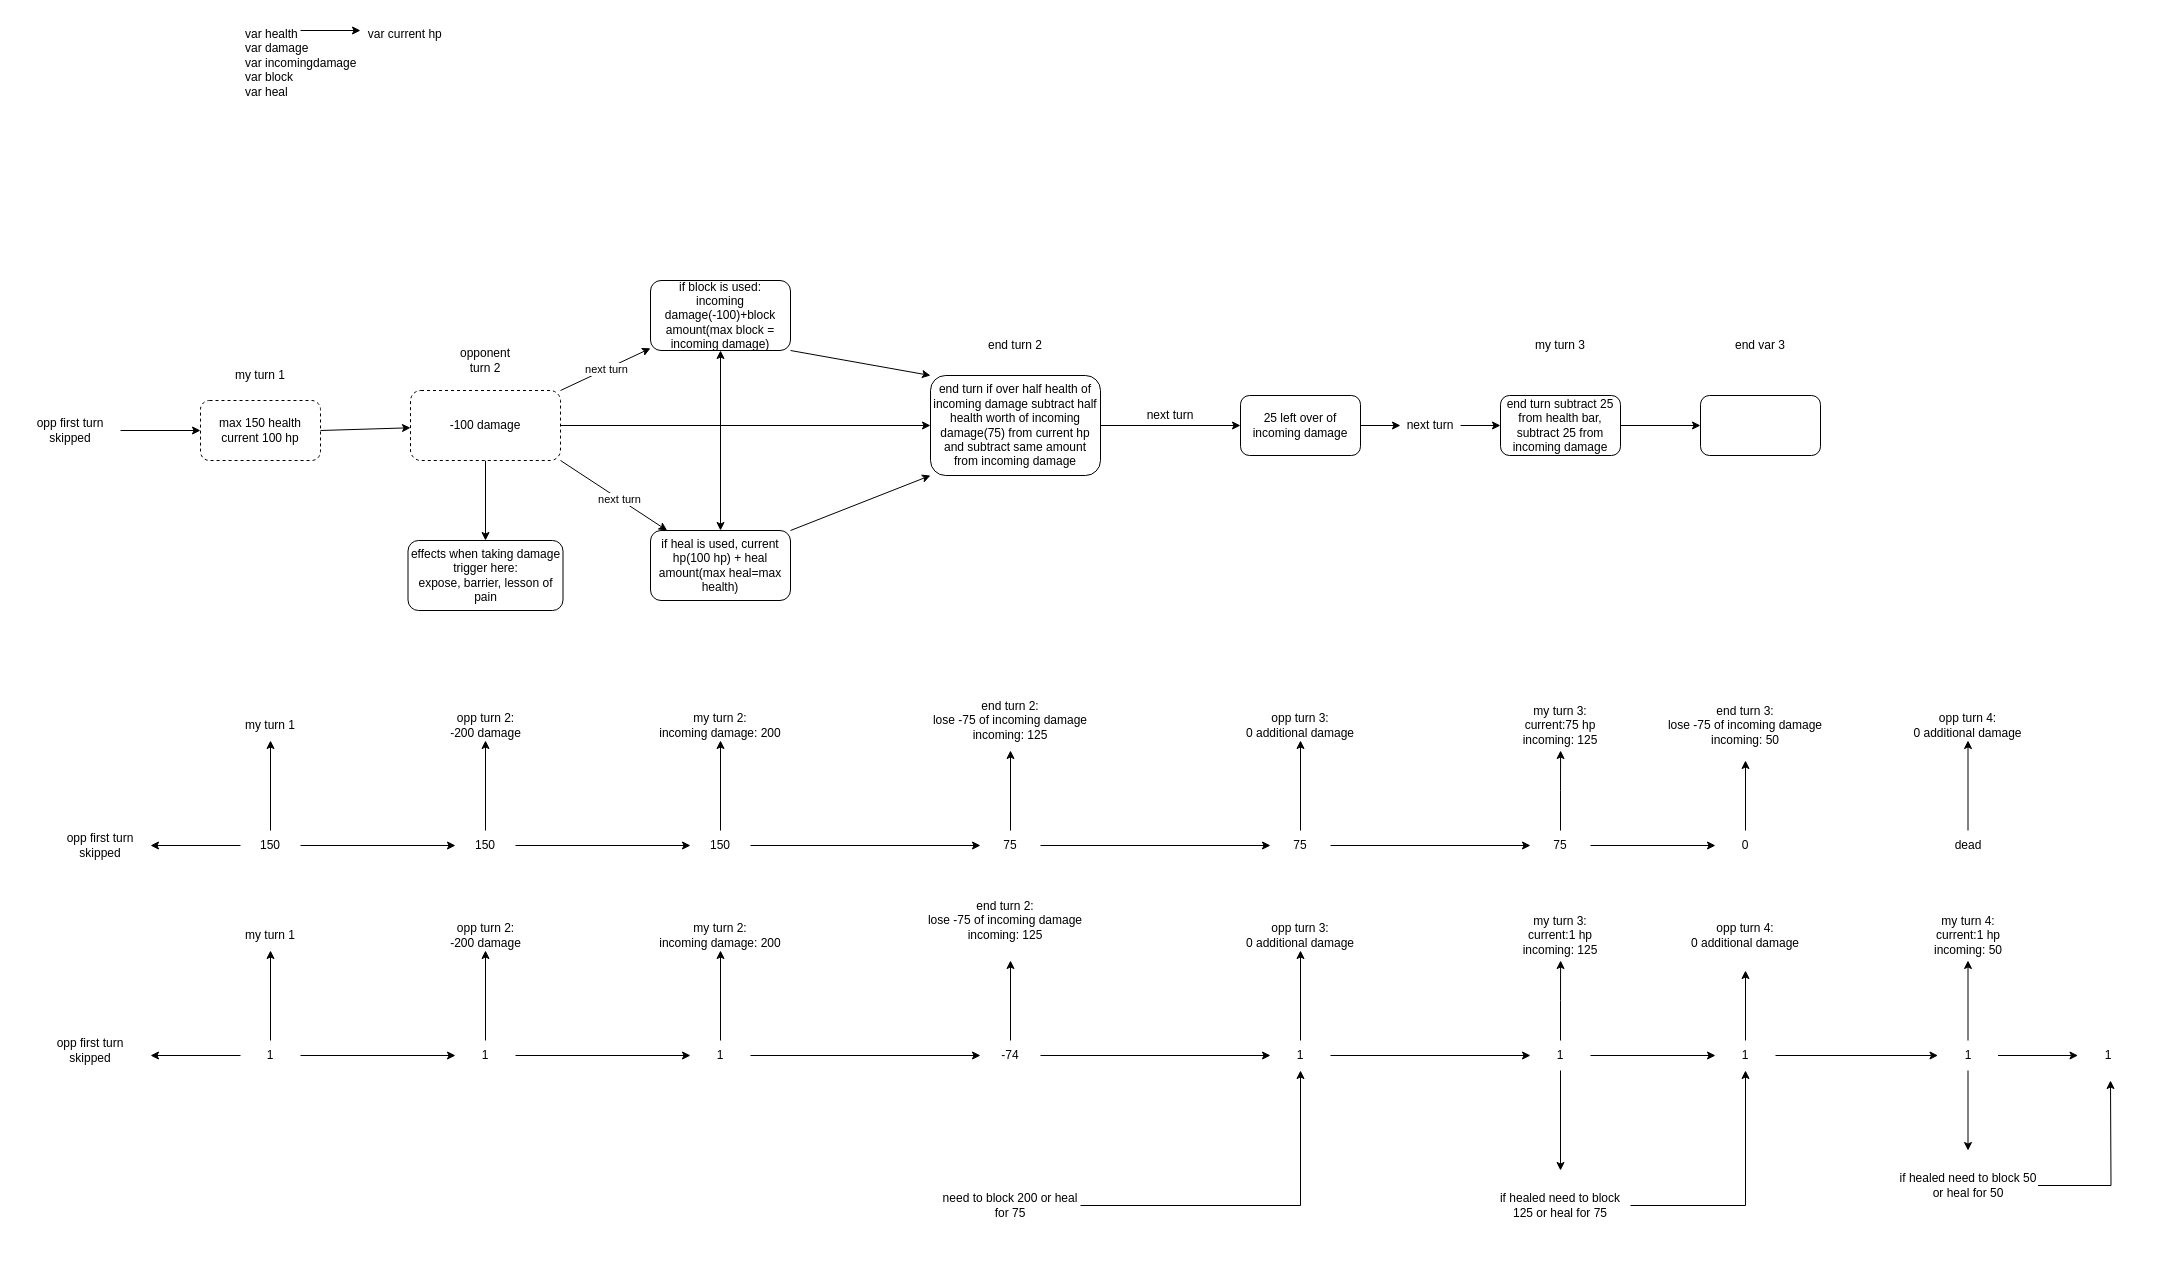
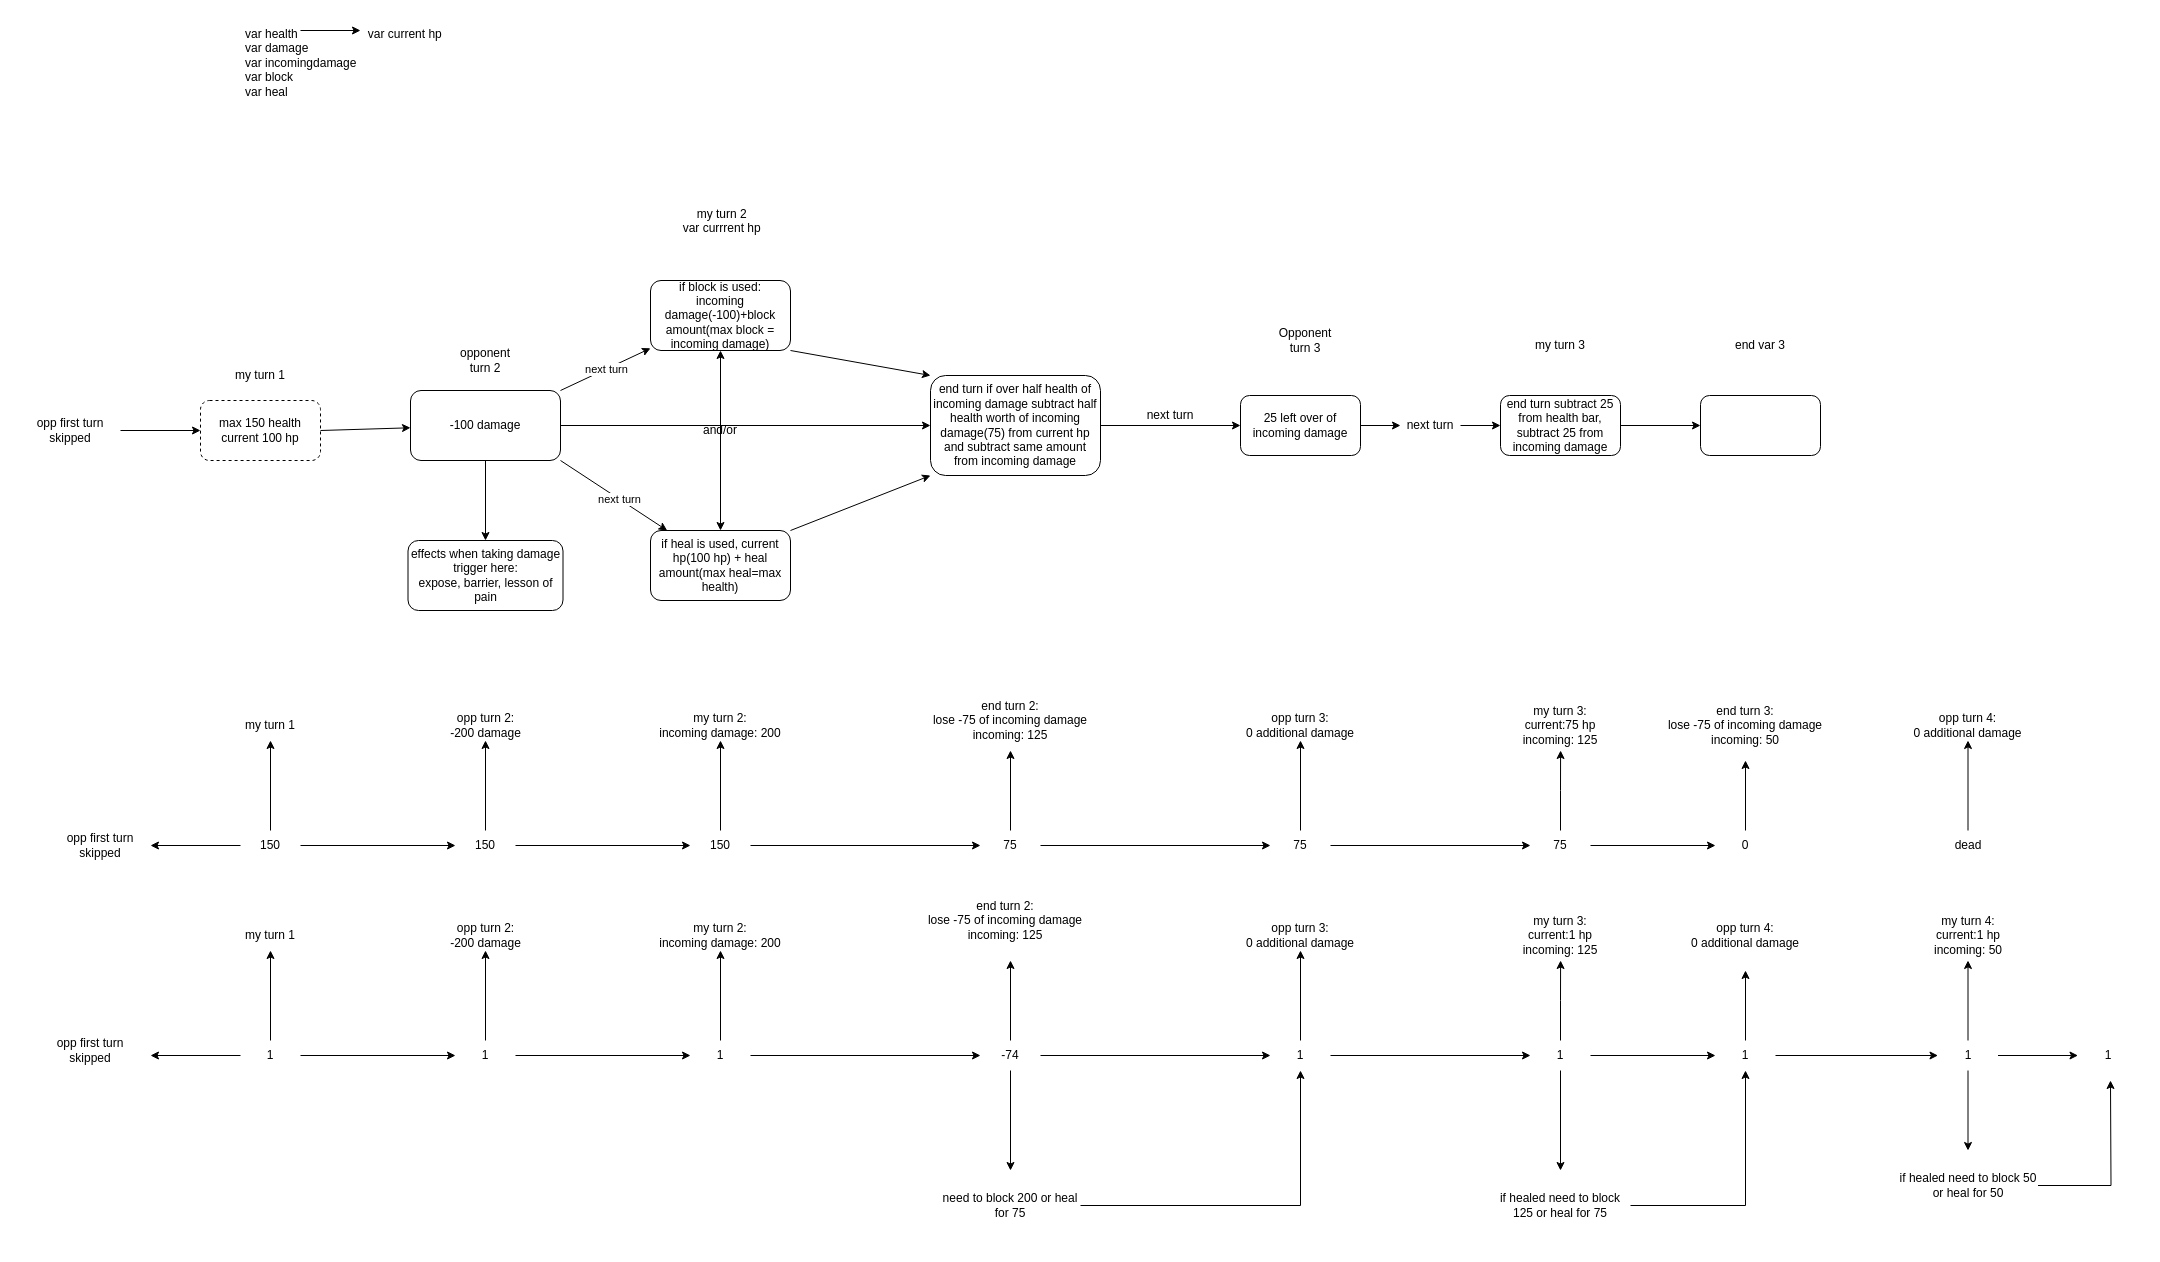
+ <mxCell id="28" value="&lt;div&gt;&amp;nbsp;my turn 2&lt;/div&gt;&lt;div&gt;&amp;nbsp;var currrent hp&lt;/div&gt;&lt;div&gt;&lt;br&gt;&lt;/div&gt;" style="text;html=1;whiteSpace=wrap;overflow=hidden;rounded=0;align=center;" vertex="1" parent="1"><mxGeometry x="630" y="200" width="180" height="70" as="geometry" /></mxCell>
+ <mxCell id="22" value="Opponent turn 3" style="text;html=1;align=center;verticalAlign=middle;whiteSpace=wrap;rounded=0;" vertex="1" parent="1"><mxGeometry x="1275" y="320" width="60" height="40" as="geometry" /></mxCell>
- <mxCell id="33" value="end turn 2" style="text;html=1;align=center;verticalAlign=middle;whiteSpace=wrap;rounded=0;" vertex="1" parent="1"><mxGeometry x="985" y="330" width="60" height="30" as="geometry" /></mxCell>
- <mxCell id="5" value="-100 damage" style="rounded=1;whiteSpace=wrap;html=1;dashed=1;" vertex="1" parent="1"><mxGeometry x="410" y="390" width="150" height="70" as="geometry" /></mxCell>
+ <mxCell id="5" value="-100 damage" style="rounded=1;whiteSpace=wrap;html=1;" vertex="1" parent="1"><mxGeometry x="410" y="390" width="150" height="70" as="geometry" /></mxCell>
+ <mxCell id="17" value="and/or" style="text;html=1;align=center;verticalAlign=middle;whiteSpace=wrap;rounded=0;" vertex="1" parent="1"><mxGeometry x="690" y="415" width="60" height="30" as="geometry" /></mxCell>
+ <mxCell id="82" value="" style="edgeStyle=orthogonalEdgeStyle;rounded=0;orthogonalLoop=1;jettySize=auto;html=1;" edge="1" parent="1" source="83" target="106"><mxGeometry relative="1" as="geometry" /></mxCell>
